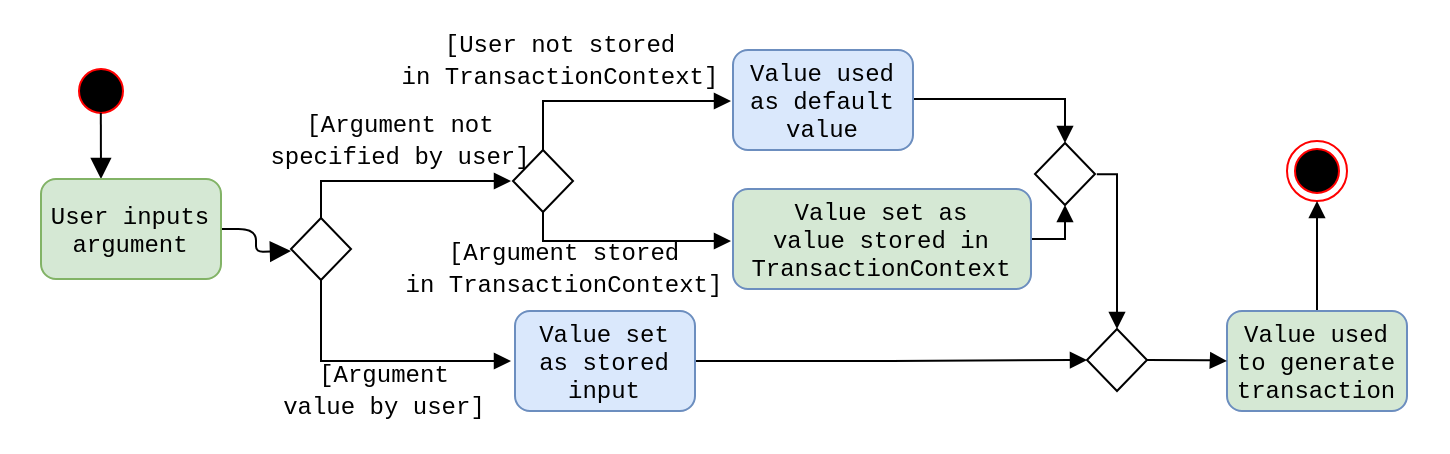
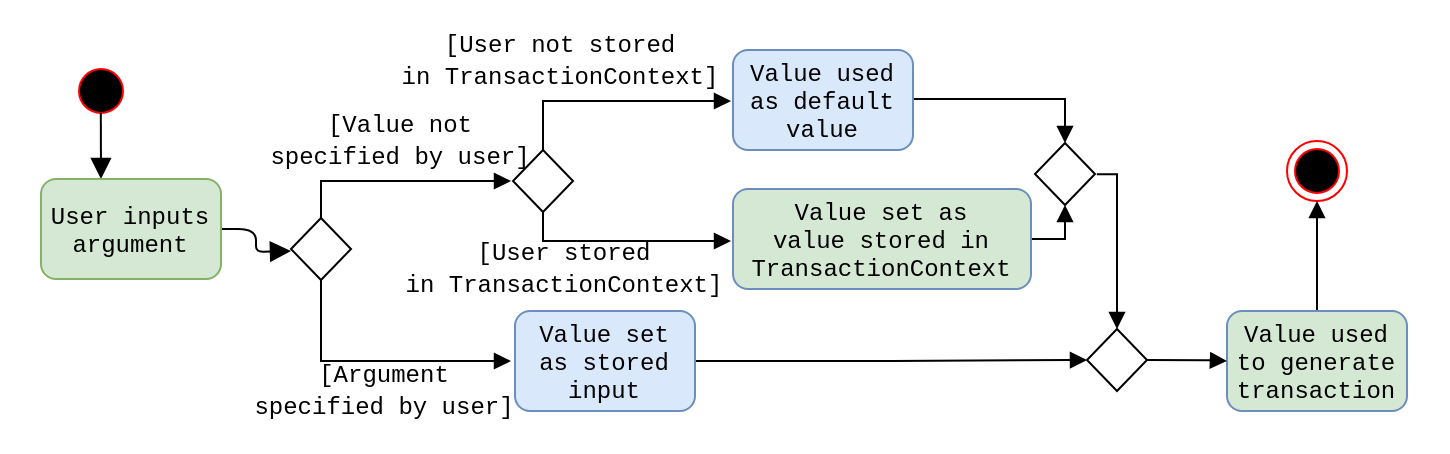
- <mxCell id="20" value="&lt;font face=&quot;Courier New&quot;&gt;[Argument not &lt;br&gt;specified by user]&lt;/font&gt;" style="text;html=1;strokeColor=none;fillColor=none;align=center;verticalAlign=middle;whiteSpace=wrap;rounded=0;" vertex="1" parent="1"><mxGeometry x="75" y="60" width="250" height="20" as="geometry" /></mxCell>
+ <mxCell id="20" value="&lt;font face=&quot;Courier New&quot;&gt;[Value not &lt;br&gt;specified by user]&lt;/font&gt;" style="text;html=1;strokeColor=none;fillColor=none;align=center;verticalAlign=middle;whiteSpace=wrap;rounded=0;" vertex="1" parent="1"><mxGeometry x="75" y="60" width="250" height="20" as="geometry" /></mxCell>
- <mxCell id="10" value="&lt;font face=&quot;Courier New&quot;&gt;[Argument stored &lt;br&gt;in TransactionContext]&lt;/font&gt;" style="text;html=1;strokeColor=none;fillColor=none;align=center;verticalAlign=middle;whiteSpace=wrap;rounded=0;" vertex="1" parent="1"><mxGeometry x="157" y="124" width="250" height="20" as="geometry" /></mxCell>
+ <mxCell id="10" value="&lt;font face=&quot;Courier New&quot;&gt;[User stored &lt;br&gt;in TransactionContext]&lt;/font&gt;" style="text;html=1;strokeColor=none;fillColor=none;align=center;verticalAlign=middle;whiteSpace=wrap;rounded=0;" vertex="1" parent="1"><mxGeometry x="157" y="124" width="250" height="20" as="geometry" /></mxCell>
- <mxCell id="11" value="&lt;font face=&quot;Courier New&quot;&gt;[Argument &lt;br&gt;value by user]&lt;/font&gt;" style="text;html=1;strokeColor=none;fillColor=none;align=center;verticalAlign=middle;whiteSpace=wrap;rounded=0;" vertex="1" parent="1"><mxGeometry x="67" y="185" width="250" height="20" as="geometry" /></mxCell>
+ <mxCell id="11" value="&lt;font face=&quot;Courier New&quot;&gt;[Argument &lt;br&gt;specified by user]&lt;/font&gt;" style="text;html=1;strokeColor=none;fillColor=none;align=center;verticalAlign=middle;whiteSpace=wrap;rounded=0;" vertex="1" parent="1"><mxGeometry x="67" y="185" width="250" height="20" as="geometry" /></mxCell>
